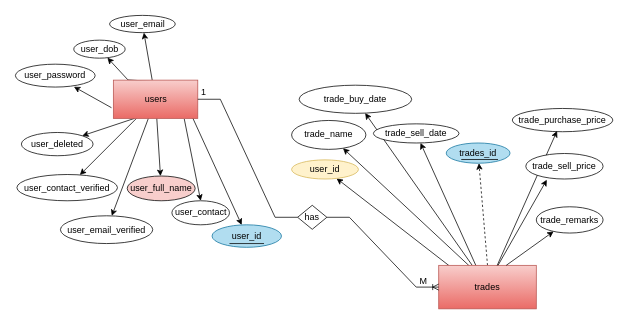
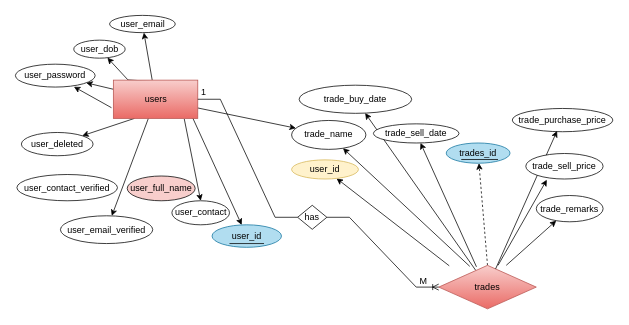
- <mxCell id="7" value="" style="edgeStyle=none;rounded=0;orthogonalLoop=1;jettySize=auto;html=1;" parent="1" source="10" target="28" edge="1"><mxGeometry relative="1" as="geometry" /></mxCell>
+ <mxCell id="7" value="" style="edgeStyle=none;rounded=0;orthogonalLoop=1;jettySize=auto;html=1;" parent="1" source="10" target="39" edge="1"><mxGeometry relative="1" as="geometry" /></mxCell>
- <mxCell id="5" value="" style="edgeStyle=none;rounded=0;orthogonalLoop=1;jettySize=auto;html=1;" parent="1" source="10" target="26" edge="1"><mxGeometry relative="1" as="geometry" /></mxCell>
+ <mxCell id="5" value="" style="edgeStyle=none;rounded=0;orthogonalLoop=1;jettySize=auto;html=1;" parent="1" source="10" target="21" edge="1"><mxGeometry relative="1" as="geometry" /></mxCell>
- <mxCell id="45" value="trade_remarks" style="ellipse;whiteSpace=wrap;html=1;" vertex="1" parent="1"><mxGeometry x="714" y="275" width="89" height="35" as="geometry" /></mxCell>
+ <mxCell id="45" value="trade_remarks" style="ellipse;whiteSpace=wrap;html=1;" vertex="1" parent="1"><mxGeometry x="714" y="260" width="89" height="35" as="geometry" /></mxCell>
- <mxCell id="16" value="trades" style="rounded=0;whiteSpace=wrap;html=1;fillColor=#f8cecc;gradientColor=#ea6b66;strokeColor=#b85450;" parent="1" vertex="1"><mxGeometry x="584" y="353" width="130" height="58" as="geometry" /></mxCell>
+ <mxCell id="16" value="trades" style="rhombus;whiteSpace=wrap;html=1;fillColor=#f8cecc;gradientColor=#ea6b66;strokeColor=#b85450;" parent="1" vertex="1"><mxGeometry x="584" y="353" width="130" height="58" as="geometry" /></mxCell>
